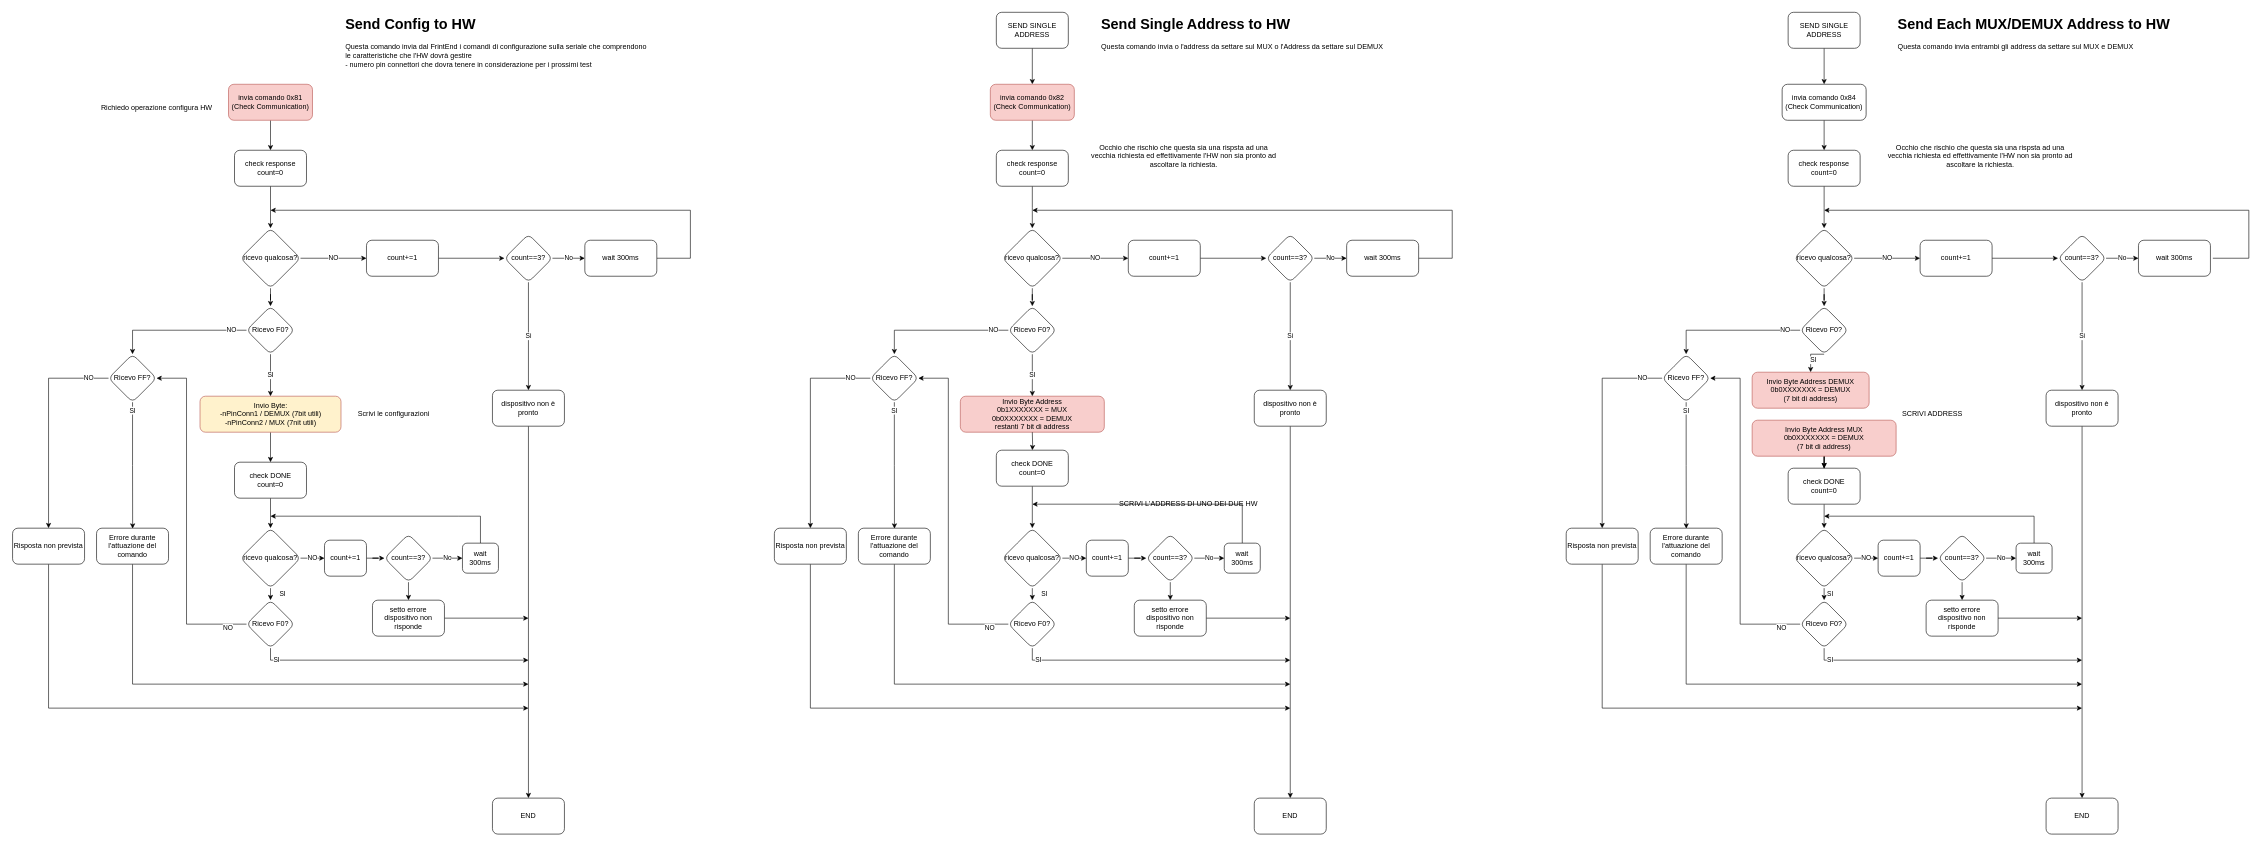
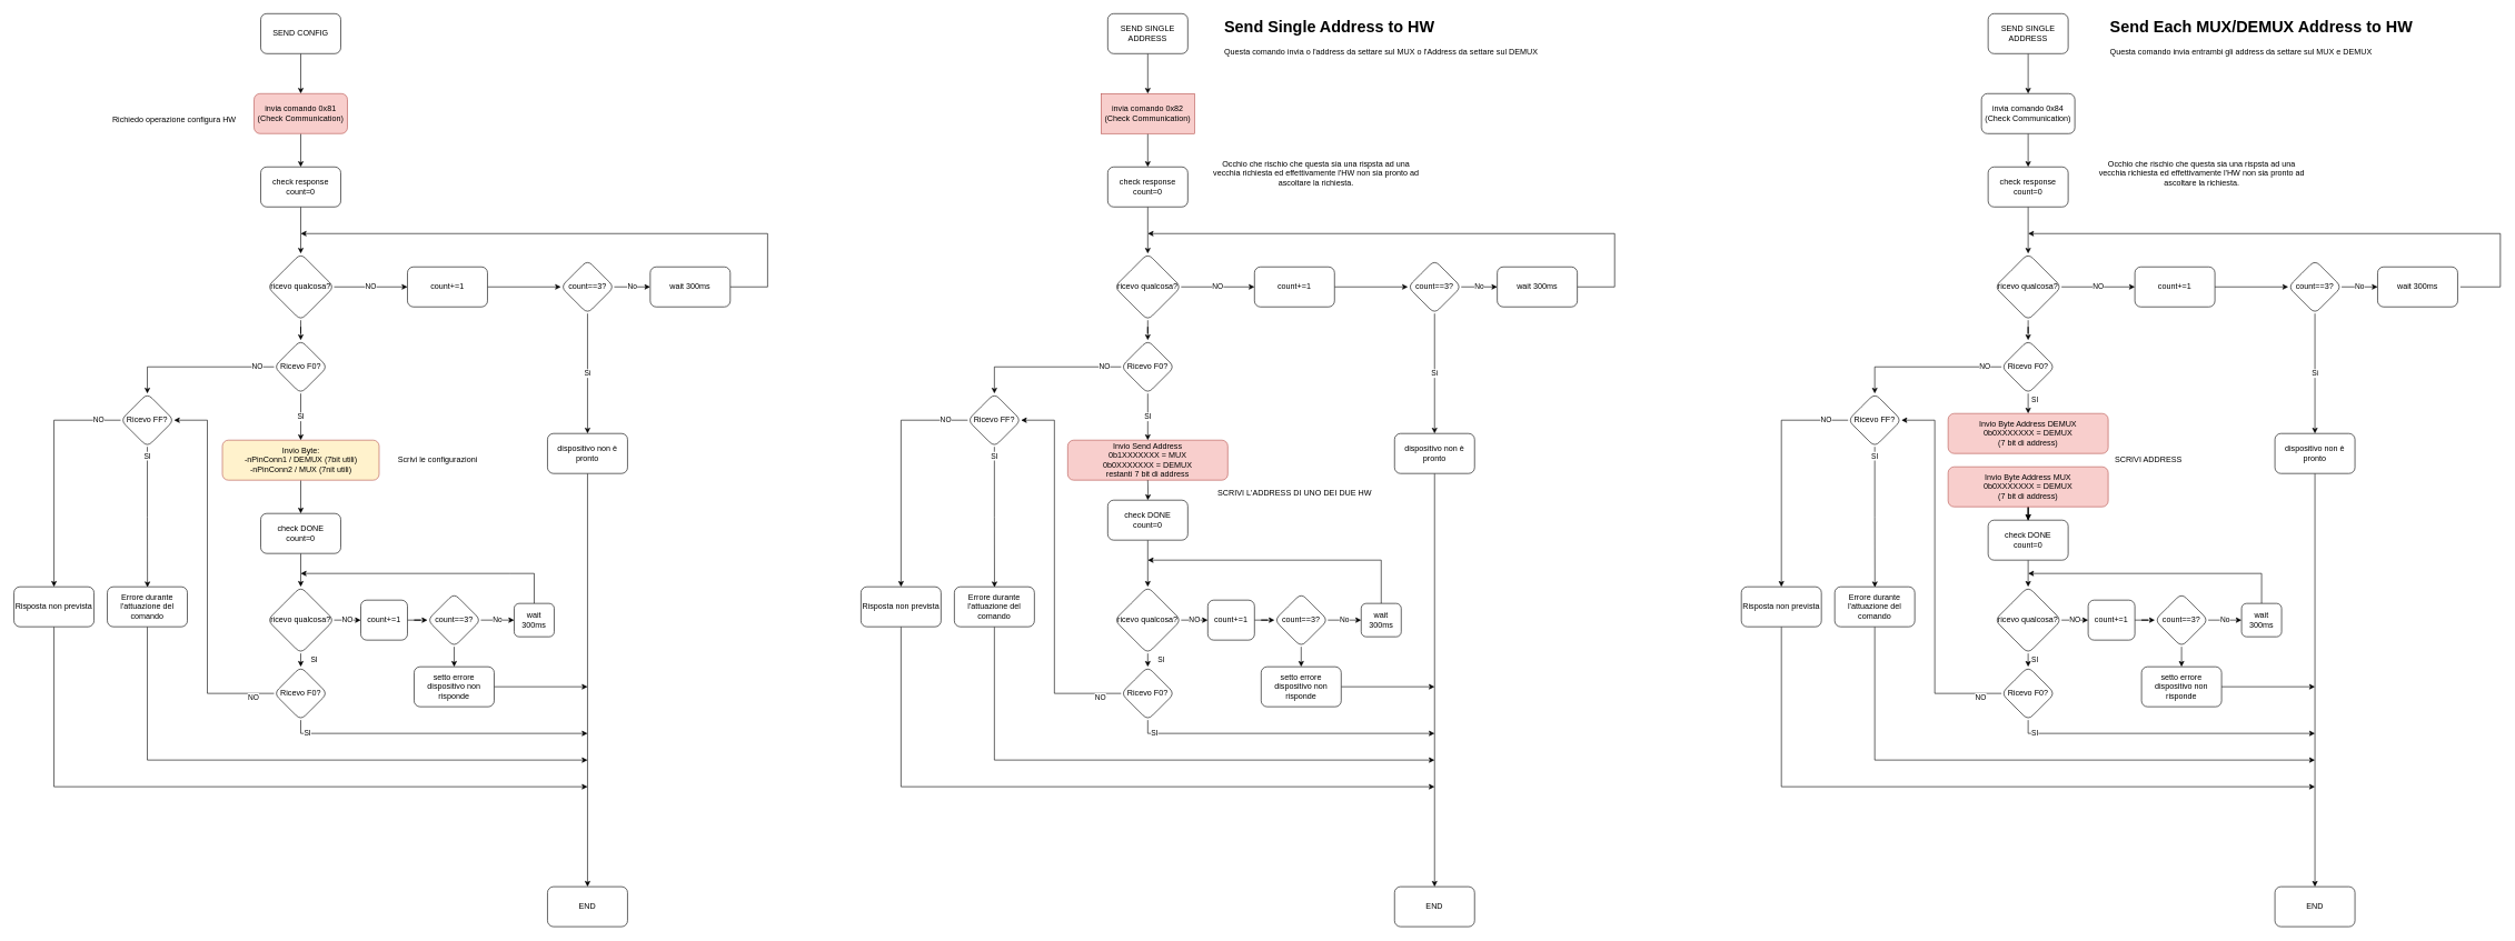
+ <mxCell id="14" value="SEND CONFIG" style="whiteSpace=wrap;html=1;rounded=1;" parent="1" vertex="1"><mxGeometry x="390" y="20" width="120" height="60" as="geometry" /></mxCell>
- <mxCell id="24" value="&lt;h1&gt;Send Config to HW&lt;/h1&gt;&lt;p&gt;Questa comando invia dal FrintEnd i comandi di configurazione sulla seriale che comprendono le caratteristiche che l'HW dovrà gestire&lt;br&gt;- numero pin connettori che dovra tenere in considerazione per i prossimi test&lt;/p&gt;" style="text;html=1;strokeColor=none;fillColor=none;spacing=5;spacingTop=-20;whiteSpace=wrap;overflow=hidden;rounded=0;" parent="1" vertex="1"><mxGeometry x="570" y="20" width="520" height="120" as="geometry" /></mxCell>
+ <mxCell id="2" value="" style="edgeStyle=orthogonalEdgeStyle;rounded=0;orthogonalLoop=1;jettySize=auto;html=1;" parent="1" source="14" target="4" edge="1"><mxGeometry relative="1" as="geometry" /></mxCell>
- <mxCell id="27" value="invia comando 0x82&lt;br&gt;(Check Communication)" style="rounded=1;whiteSpace=wrap;html=1;fillColor=#f8cecc;strokeColor=#b85450;" parent="1" vertex="1"><mxGeometry x="1650" y="140" width="140" height="60" as="geometry" /></mxCell>
+ <mxCell id="27" value="invia comando 0x82&lt;br&gt;(Check Communication)" style="whiteSpace=wrap;html=1;fillColor=#f8cecc;strokeColor=#b85450;rounded=0;" parent="1" vertex="1"><mxGeometry x="1650" y="140" width="140" height="60" as="geometry" /></mxCell>
- <mxCell id="160" value="Invio Byte Address DEMUX&lt;br&gt;0b0XXXXXXX = DEMUX&lt;br&gt;(7 bit di address)" style="whiteSpace=wrap;html=1;rounded=1;fillColor=#f8cecc;strokeColor=#b85450;" parent="1" vertex="1"><mxGeometry x="2920" y="620" width="195" height="60" as="geometry" /></mxCell>
+ <mxCell id="160" value="Invio Byte Address DEMUX&lt;br&gt;0b0XXXXXXX = DEMUX&lt;br&gt;(7 bit di address)" style="whiteSpace=wrap;html=1;rounded=1;fillColor=#f8cecc;strokeColor=#b85450;" parent="1" vertex="1"><mxGeometry x="2920" y="620" width="240" height="60" as="geometry" /></mxCell>
- <mxCell id="73" value="Invio Byte Address&lt;br&gt;0b1XXXXXXX = MUX&lt;br&gt;0b0XXXXXXX = DEMUX&lt;br&gt;restanti 7 bit di address" style="whiteSpace=wrap;html=1;rounded=1;fillColor=#f8cecc;strokeColor=#b85450;" parent="1" vertex="1"><mxGeometry x="1600" y="660" width="240" height="60" as="geometry" /></mxCell>
+ <mxCell id="73" value="Invio Send Address&lt;br&gt;0b1XXXXXXX = MUX&lt;br&gt;0b0XXXXXXX = DEMUX&lt;br&gt;restanti 7 bit di address" style="whiteSpace=wrap;html=1;rounded=1;fillColor=#f8cecc;strokeColor=#b85450;" parent="1" vertex="1"><mxGeometry x="1600" y="660" width="240" height="60" as="geometry" /></mxCell>
- <mxCell id="116" value="SCRIVI L'ADDRESS DI UNO DEI DUE HW" style="text;html=1;align=center;verticalAlign=middle;resizable=0;points=[];autosize=1;" parent="1" vertex="1"><mxGeometry x="1855" y="830" width="250" height="20" as="geometry" /></mxCell>
+ <mxCell id="116" value="SCRIVI L'ADDRESS DI UNO DEI DUE HW" style="text;html=1;align=center;verticalAlign=middle;resizable=0;points=[];autosize=1;" parent="1" vertex="1"><mxGeometry x="1815" y="730" width="250" height="20" as="geometry" /></mxCell>
